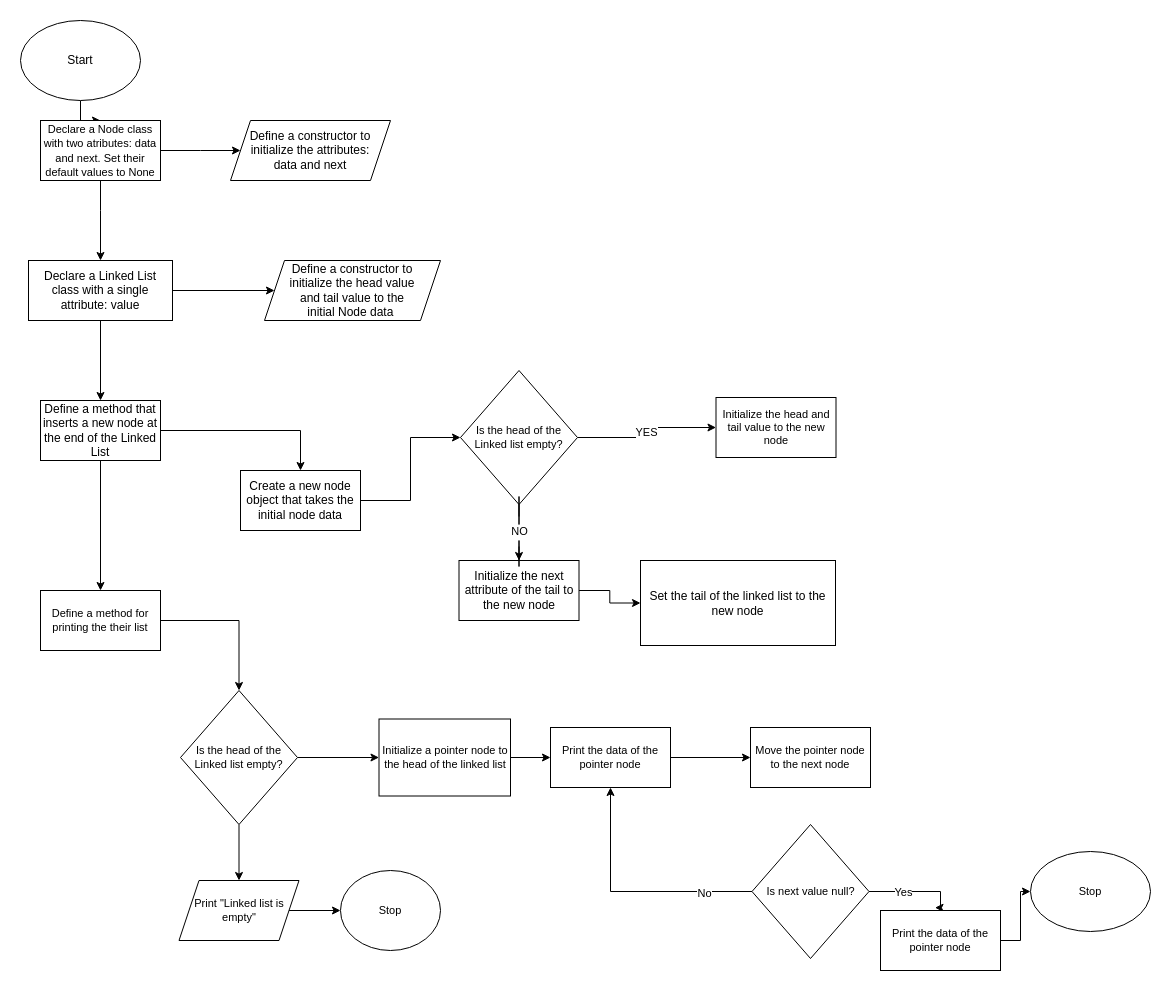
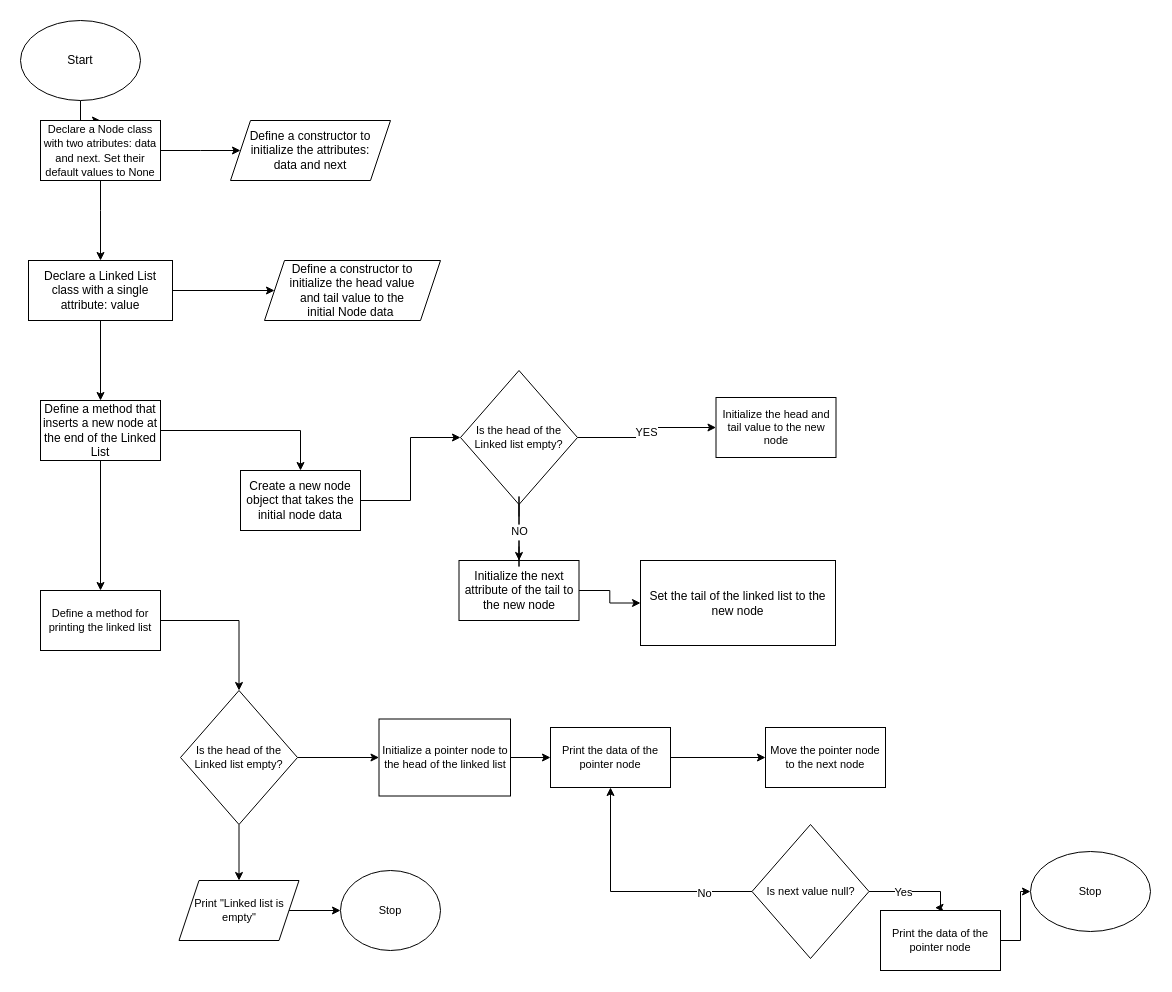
- <mxCell id="27" value="Define a method for printing the their list" style="whiteSpace=wrap;html=1;fontSize=11;" parent="1" vertex="1"><mxGeometry x="40" y="590" width="120" height="60" as="geometry" /></mxCell>
+ <mxCell id="27" value="Define a method for printing the linked list" style="whiteSpace=wrap;html=1;fontSize=11;" parent="1" vertex="1"><mxGeometry x="40" y="590" width="120" height="60" as="geometry" /></mxCell>
- <mxCell id="37" value="Move the pointer node to the next node" style="whiteSpace=wrap;html=1;fontSize=11;" parent="1" vertex="1"><mxGeometry x="750" y="727" width="120" height="60" as="geometry" /></mxCell>
+ <mxCell id="37" value="Move the pointer node to the next node" style="whiteSpace=wrap;html=1;fontSize=11;" parent="1" vertex="1"><mxGeometry x="765" y="727" width="120" height="60" as="geometry" /></mxCell>
